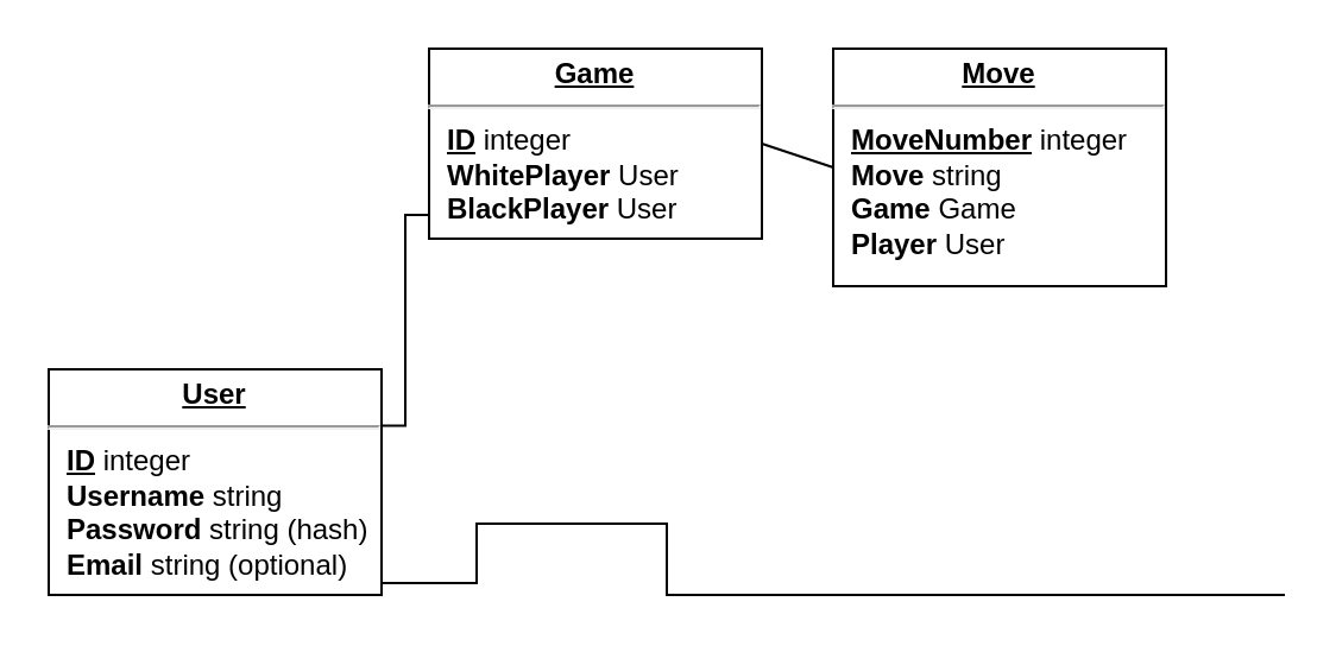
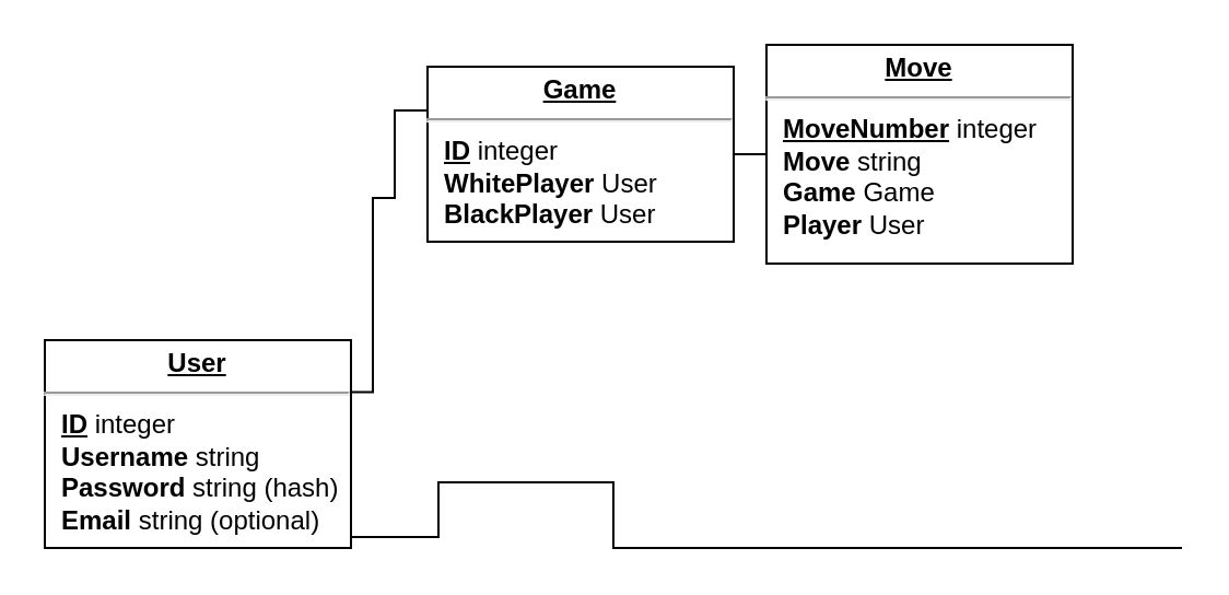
- <mxCell id="5" value="&lt;p style=&quot;margin: 0px ; margin-top: 4px ; text-align: center ; text-decoration: underline&quot;&gt;&lt;b&gt;Game&lt;/b&gt;&lt;/p&gt;&lt;hr&gt;&lt;p style=&quot;margin: 0px ; margin-left: 8px&quot;&gt;&lt;b&gt;&lt;u&gt;ID&lt;/u&gt;&lt;/b&gt;&amp;nbsp;integer&lt;/p&gt;&lt;p style=&quot;margin: 0px ; margin-left: 8px&quot;&gt;&lt;b&gt;WhitePlayer&amp;nbsp;&lt;/b&gt;User&lt;/p&gt;&lt;p style=&quot;margin: 0px ; margin-left: 8px&quot;&gt;&lt;b&gt;BlackPlayer &lt;/b&gt;User&lt;/p&gt;" style="verticalAlign=top;align=left;overflow=fill;fontSize=12;fontFamily=Helvetica;html=1;rounded=0;shadow=0;comic=0;labelBackgroundColor=none;strokeWidth=1" vertex="1" parent="1"><mxGeometry x="180" y="20" width="140" height="80" as="geometry" /></mxCell>
+ <mxCell id="5" value="&lt;p style=&quot;margin: 0px ; margin-top: 4px ; text-align: center ; text-decoration: underline&quot;&gt;&lt;b&gt;Game&lt;/b&gt;&lt;/p&gt;&lt;hr&gt;&lt;p style=&quot;margin: 0px ; margin-left: 8px&quot;&gt;&lt;b&gt;&lt;u&gt;ID&lt;/u&gt;&lt;/b&gt;&amp;nbsp;integer&lt;/p&gt;&lt;p style=&quot;margin: 0px ; margin-left: 8px&quot;&gt;&lt;b&gt;WhitePlayer&amp;nbsp;&lt;/b&gt;User&lt;/p&gt;&lt;p style=&quot;margin: 0px ; margin-left: 8px&quot;&gt;&lt;b&gt;BlackPlayer &lt;/b&gt;User&lt;/p&gt;" style="verticalAlign=top;align=left;overflow=fill;fontSize=12;fontFamily=Helvetica;html=1;rounded=0;shadow=0;comic=0;labelBackgroundColor=none;strokeWidth=1" vertex="1" parent="1"><mxGeometry x="195" y="30" width="140" height="80" as="geometry" /></mxCell>
